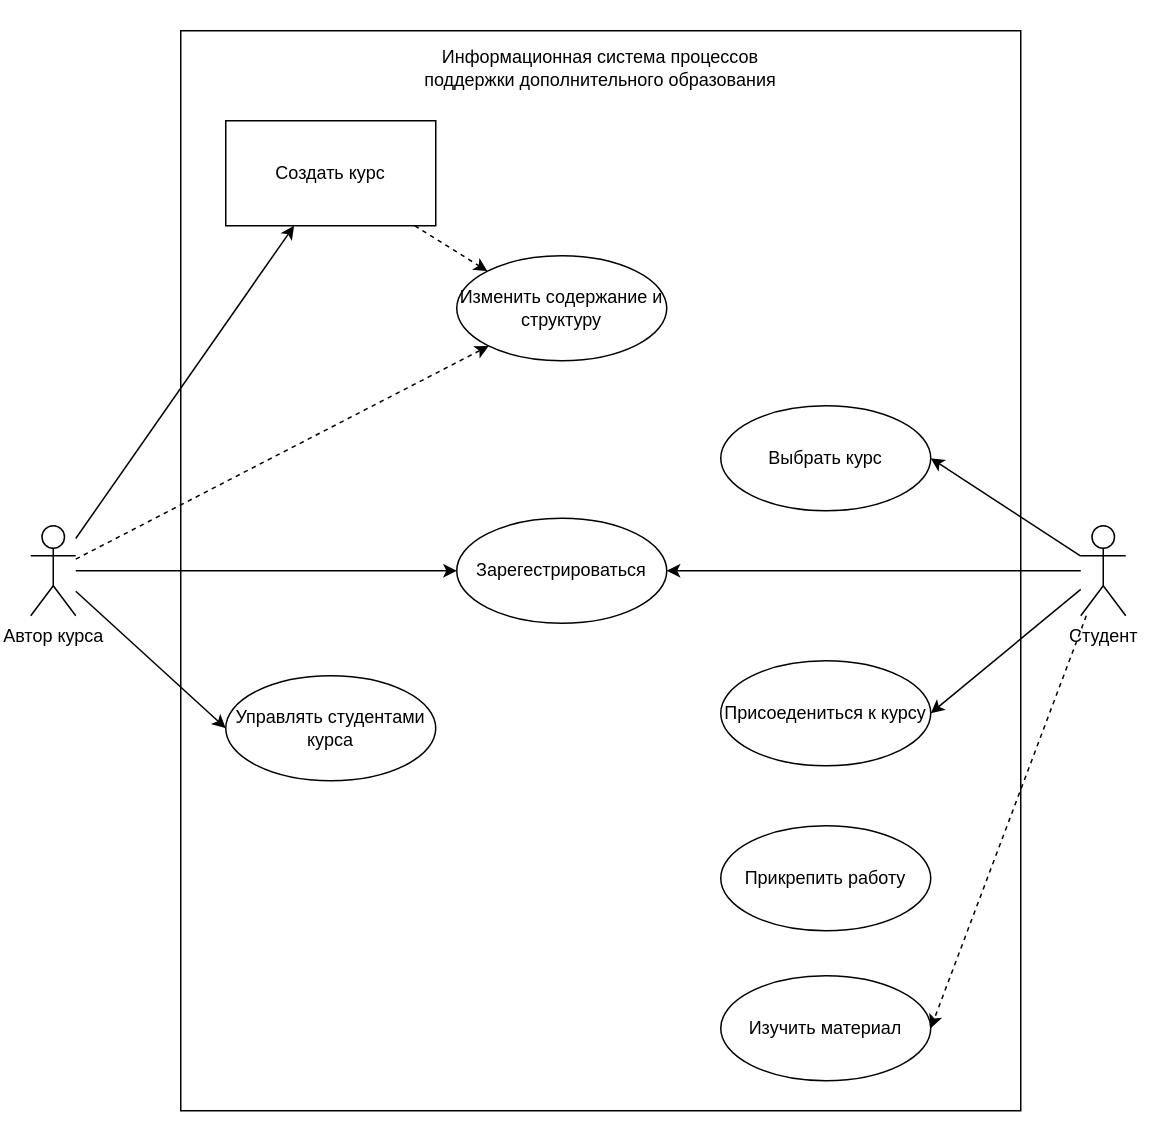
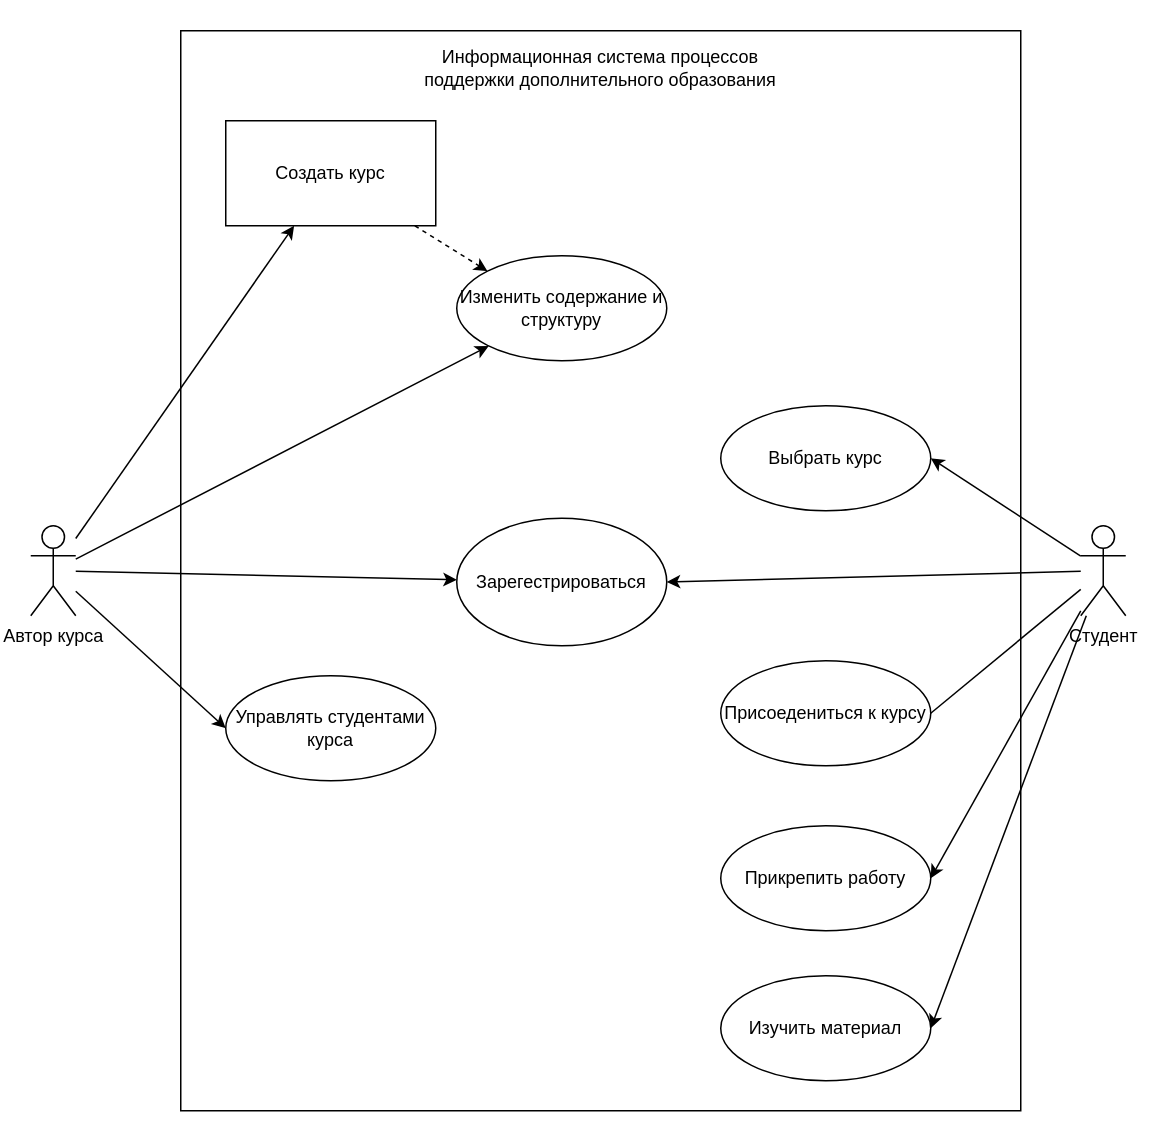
- <mxCell id="5" style="rounded=0;orthogonalLoop=1;jettySize=auto;html=1;dashed=1;" parent="1" source="7" target="10" edge="1"><mxGeometry relative="1" as="geometry" /></mxCell>
+ <mxCell id="5" style="rounded=0;orthogonalLoop=1;jettySize=auto;html=1;" parent="1" source="7" target="10" edge="1"><mxGeometry relative="1" as="geometry" /></mxCell>
- <mxCell id="11" value="Зарегестрироваться" style="ellipse;whiteSpace=wrap;html=1;" parent="1" vertex="1"><mxGeometry x="304" y="345" width="140" height="70" as="geometry" /></mxCell>
+ <mxCell id="11" value="Зарегестрироваться" style="ellipse;whiteSpace=wrap;html=1;" parent="1" vertex="1"><mxGeometry x="304" y="345" width="140" height="85" as="geometry" /></mxCell>
- <mxCell id="15" style="rounded=0;orthogonalLoop=1;jettySize=auto;html=1;entryX=1;entryY=0.5;entryDx=0;entryDy=0;" parent="1" source="19" target="20" edge="1"><mxGeometry relative="1" as="geometry" /></mxCell>
+ <mxCell id="15" style="rounded=0;orthogonalLoop=1;jettySize=auto;html=1;entryX=1;entryY=0.5;entryDx=0;entryDy=0;endArrow=none;" parent="1" source="19" target="20" edge="1"><mxGeometry relative="1" as="geometry" /></mxCell>
+ <mxCell id="16" style="rounded=0;orthogonalLoop=1;jettySize=auto;html=1;entryX=1;entryY=0.5;entryDx=0;entryDy=0;" parent="1" source="19" target="21" edge="1"><mxGeometry relative="1" as="geometry" /></mxCell>
- <mxCell id="17" style="rounded=0;orthogonalLoop=1;jettySize=auto;html=1;entryX=1;entryY=0.5;entryDx=0;entryDy=0;dashed=1;" parent="1" source="19" target="22" edge="1"><mxGeometry relative="1" as="geometry" /></mxCell>
+ <mxCell id="17" style="rounded=0;orthogonalLoop=1;jettySize=auto;html=1;entryX=1;entryY=0.5;entryDx=0;entryDy=0;" parent="1" source="19" target="22" edge="1"><mxGeometry relative="1" as="geometry" /></mxCell>
